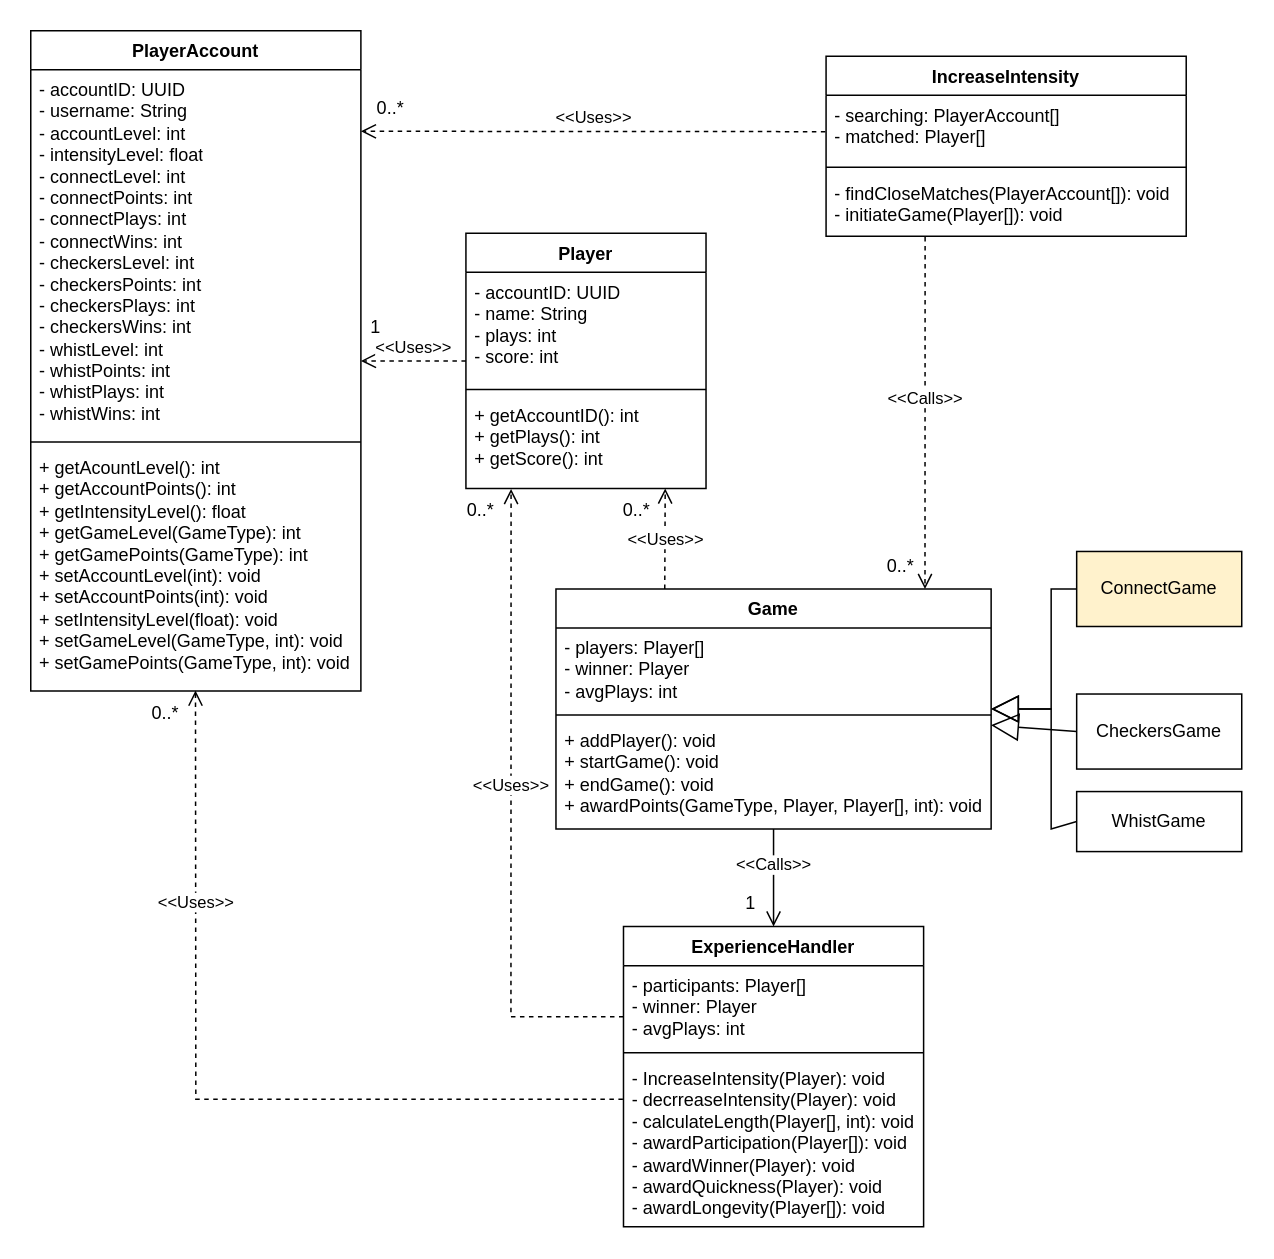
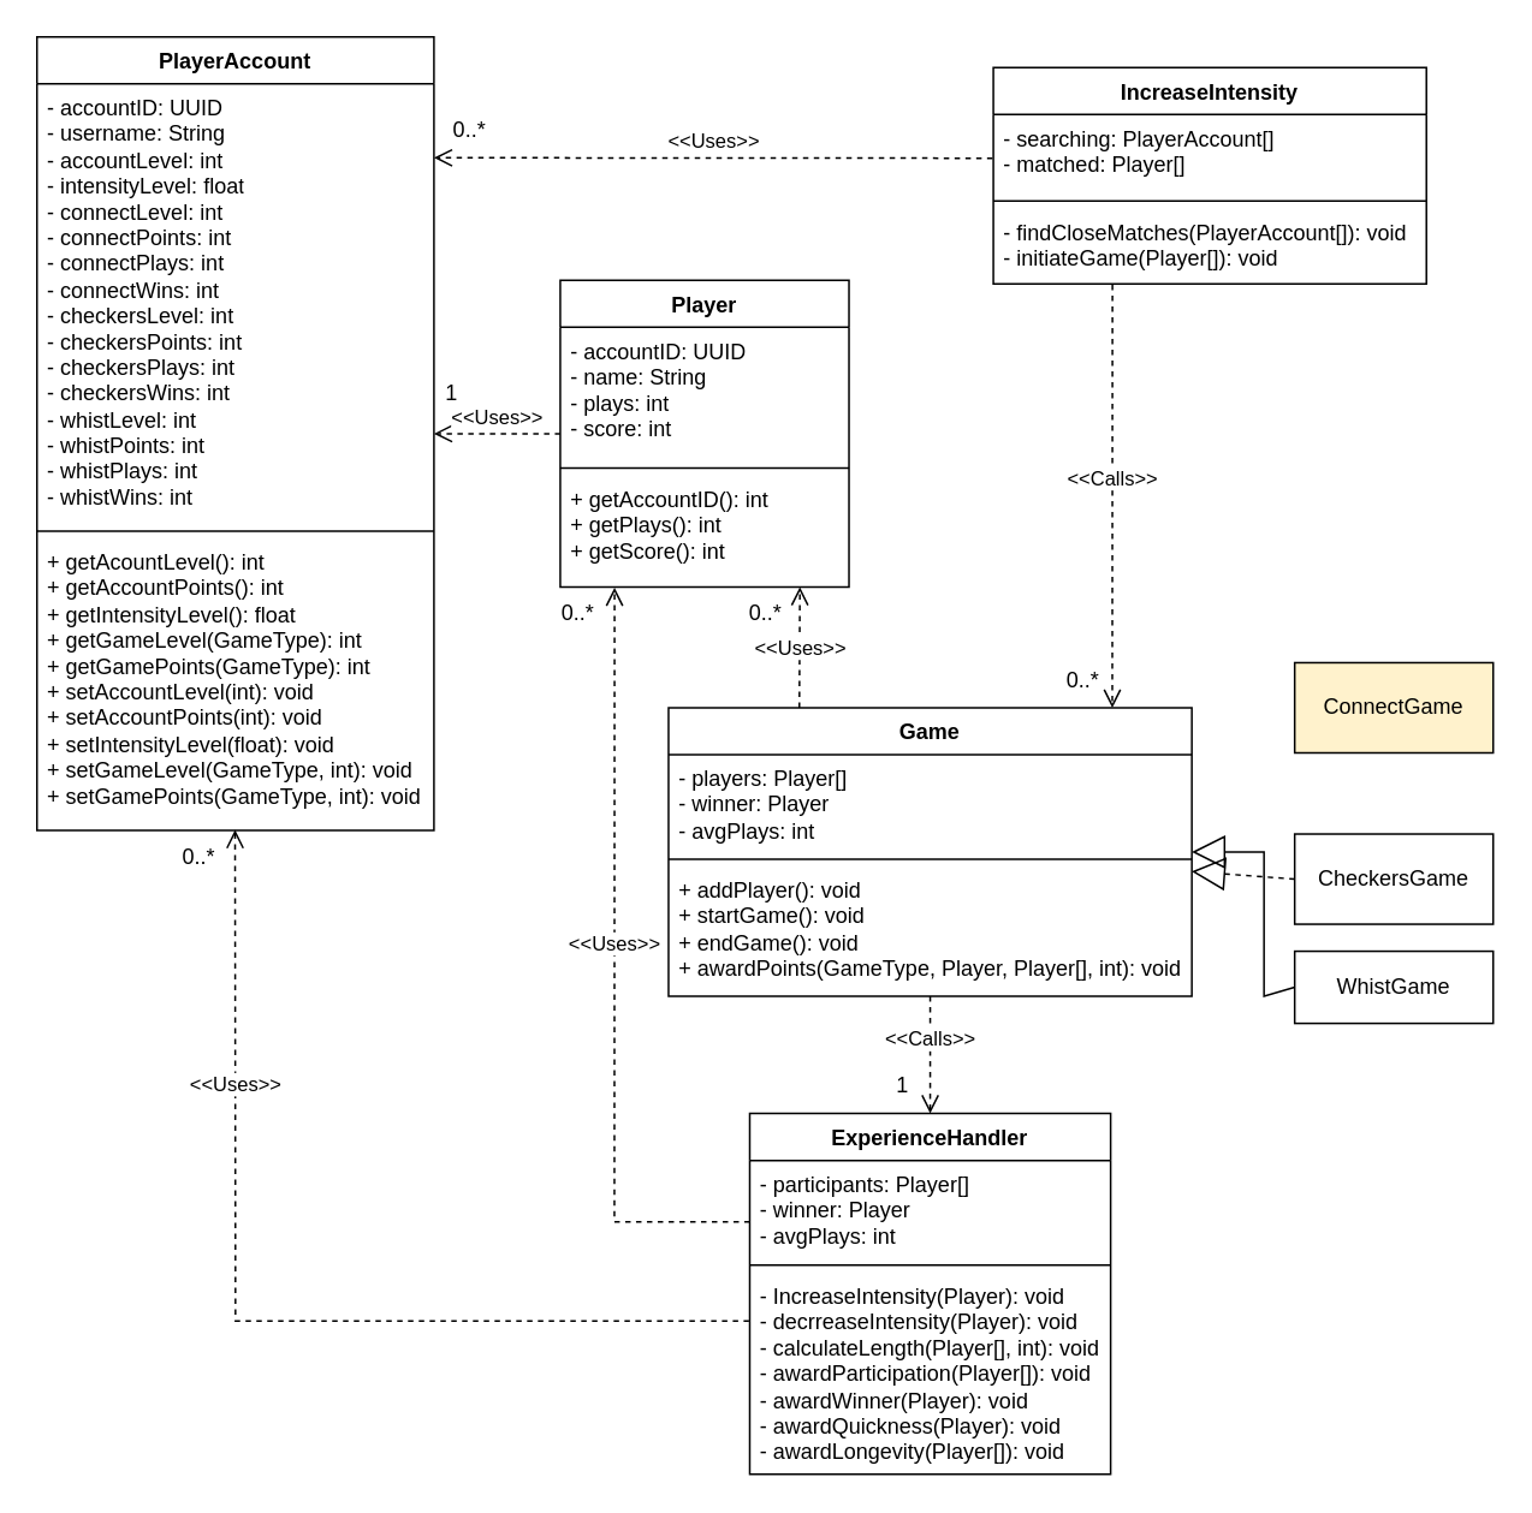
- <mxCell id="21" value="" style="endArrow=block;endSize=16;endFill=0;html=1;rounded=0;exitX=0;exitY=0.5;exitDx=0;exitDy=0;" edge="1" parent="1" source="19" target="6"><mxGeometry x="0.455" y="-25" width="160" relative="1" as="geometry"><mxPoint x="700" y="482" as="sourcePoint" /><mxPoint x="590" y="482" as="targetPoint" /><mxPoint as="offset" /><Array as="points"><mxPoint x="700" y="392" /><mxPoint x="700" y="472" /></Array></mxGeometry></mxCell>
- <mxCell id="20" value="" style="endArrow=block;endSize=16;endFill=0;html=1;rounded=0;exitX=0;exitY=0.5;exitDx=0;exitDy=0;" edge="1" parent="1" source="18" target="6"><mxGeometry x="0.314" y="15" width="160" relative="1" as="geometry"><mxPoint x="620" y="497" as="sourcePoint" /><mxPoint x="780" y="497" as="targetPoint" /><mxPoint as="offset" /></mxGeometry></mxCell>
+ <mxCell id="20" value="" style="endArrow=block;endSize=16;endFill=0;html=1;rounded=0;exitX=0;exitY=0.5;exitDx=0;exitDy=0;dashed=1;" edge="1" parent="1" source="18" target="6"><mxGeometry x="0.314" y="15" width="160" relative="1" as="geometry"><mxPoint x="620" y="497" as="sourcePoint" /><mxPoint x="780" y="497" as="targetPoint" /><mxPoint as="offset" /></mxGeometry></mxCell>
- <mxCell id="16" value="&amp;lt;&amp;lt;Calls&amp;gt;&amp;gt;" style="html=1;verticalAlign=bottom;endArrow=open;dashed=0;endSize=8;curved=0;rounded=0;" edge="1" parent="1" source="6" target="11"><mxGeometry relative="1" as="geometry"><mxPoint x="430" y="482" as="sourcePoint" /><mxPoint x="310" y="482" as="targetPoint" /></mxGeometry></mxCell>
+ <mxCell id="16" value="&amp;lt;&amp;lt;Calls&amp;gt;&amp;gt;" style="html=1;verticalAlign=bottom;endArrow=open;dashed=1;endSize=8;curved=0;rounded=0;" edge="1" parent="1" source="6" target="11"><mxGeometry relative="1" as="geometry"><mxPoint x="430" y="482" as="sourcePoint" /><mxPoint x="310" y="482" as="targetPoint" /></mxGeometry></mxCell>
